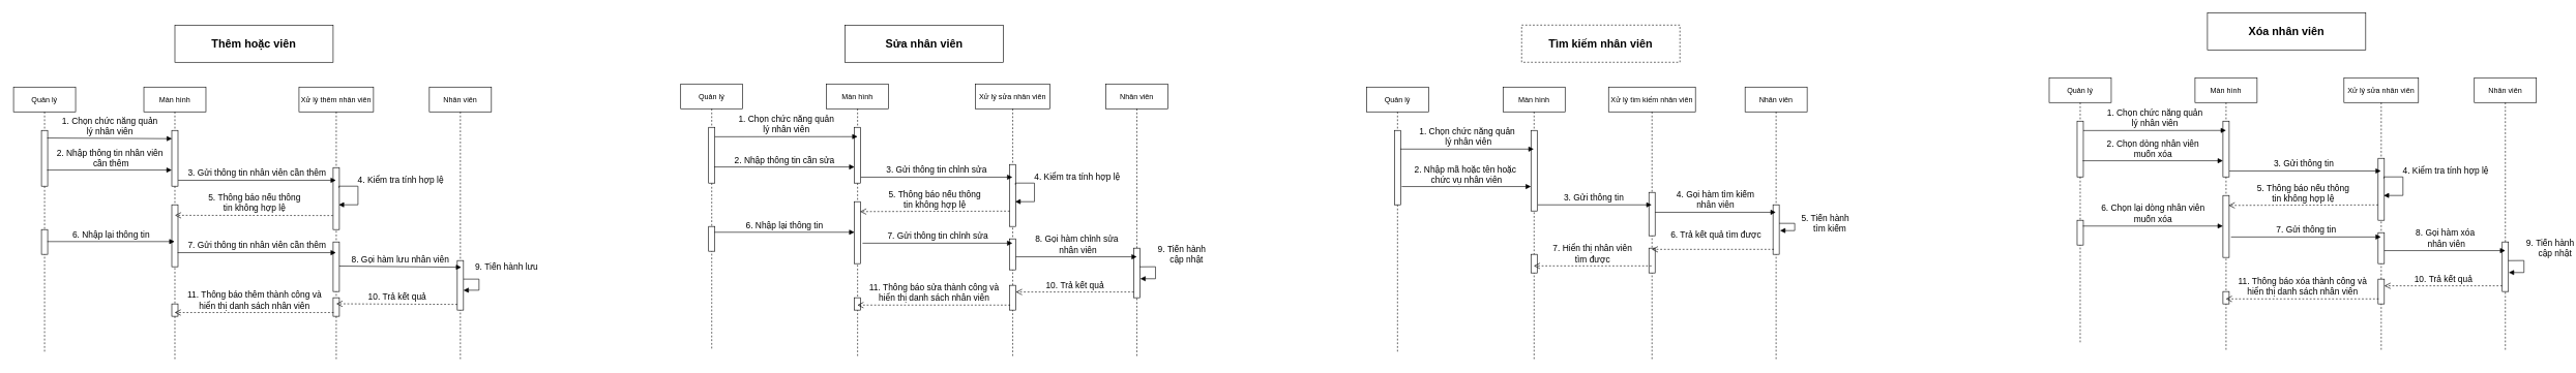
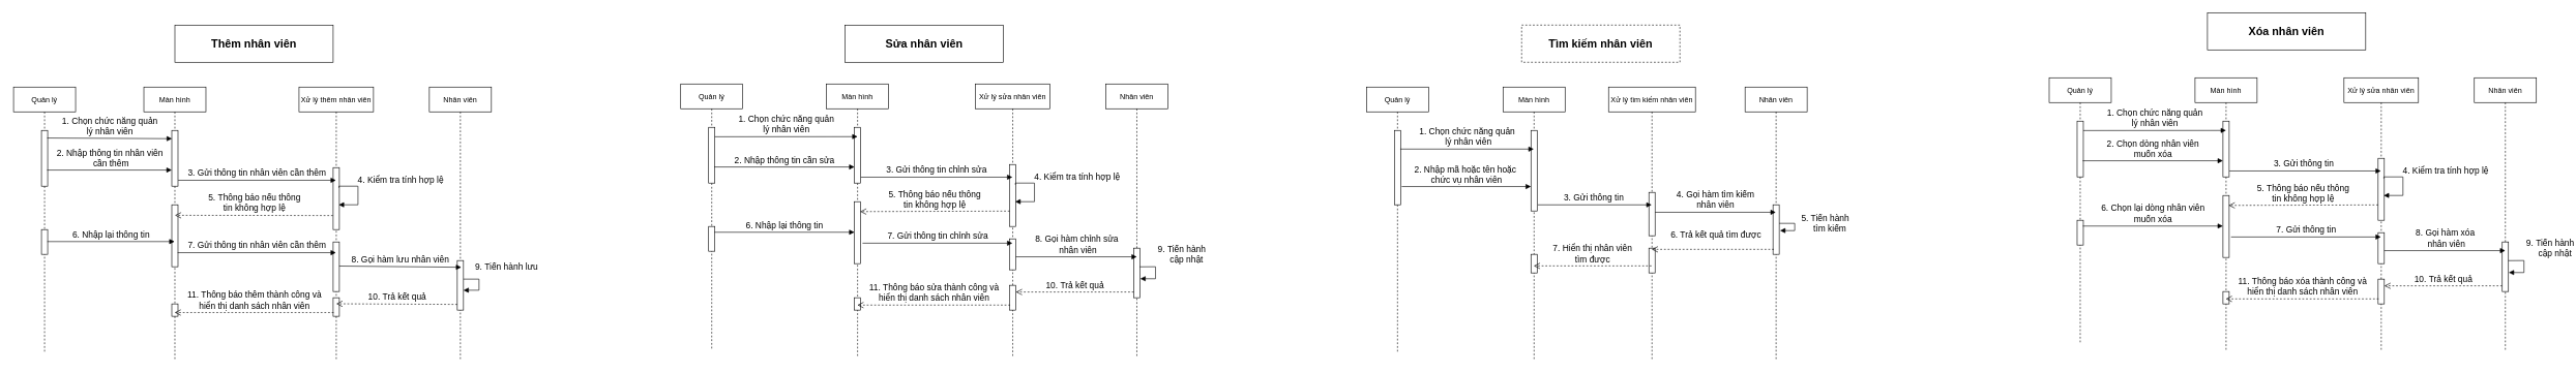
- <mxCell id="25" value="&lt;b&gt;&lt;font style=&quot;font-size: 18px&quot;&gt;Thêm hoặc viên&lt;/font&gt;&lt;/b&gt;" style="rounded=0;whiteSpace=wrap;html=1;fontSize=12;" parent="1" vertex="1"><mxGeometry x="280" y="40" width="255" height="60" as="geometry" /></mxCell>
+ <mxCell id="25" value="&lt;b&gt;&lt;font style=&quot;font-size: 18px&quot;&gt;Thêm nhân viên&lt;/font&gt;&lt;/b&gt;" style="rounded=0;whiteSpace=wrap;html=1;fontSize=12;" parent="1" vertex="1"><mxGeometry x="280" y="40" width="255" height="60" as="geometry" /></mxCell>
